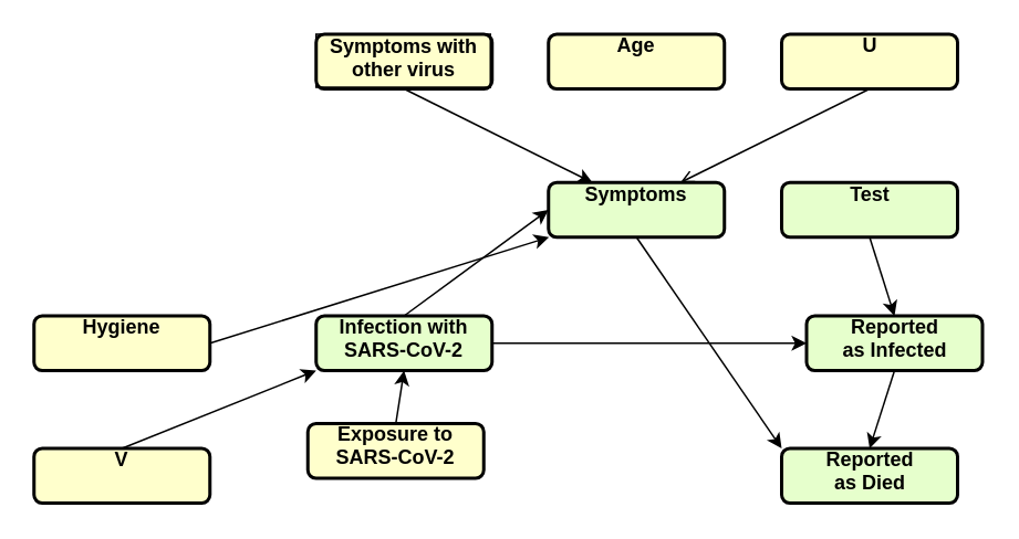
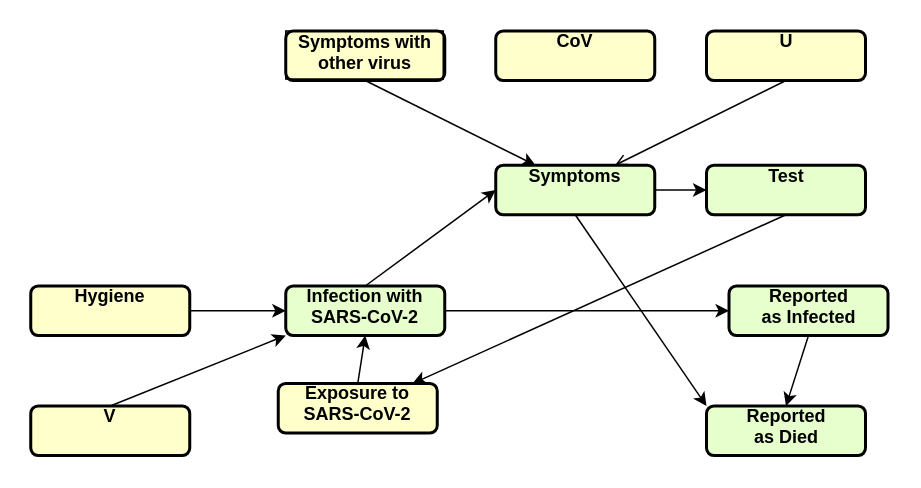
- <mxCell id="12" value="Age" style="verticalAlign=middle;align=center;overflow=fill;fontSize=12;fontFamily=Helvetica;html=1;rounded=1;fontStyle=1;strokeWidth=2;fillColor=#FFFFCC;gradientColor=none;labelPosition=center;verticalLabelPosition=middle;" vertex="1" parent="1"><mxGeometry x="330" y="20" width="106" height="33" as="geometry" /></mxCell>
+ <mxCell id="12" value="CoV" style="verticalAlign=middle;align=center;overflow=fill;fontSize=12;fontFamily=Helvetica;html=1;rounded=1;fontStyle=1;strokeWidth=2;fillColor=#FFFFCC;gradientColor=none;labelPosition=center;verticalLabelPosition=middle;" vertex="1" parent="1"><mxGeometry x="330" y="20" width="106" height="33" as="geometry" /></mxCell>
+ <mxCell id="13" value="" style="endArrow=classic;html=1;exitX=1;exitY=0.5;exitDx=0;exitDy=0;entryX=0;entryY=0.5;entryDx=0;entryDy=0;" edge="1" parent="1" source="3" target="4"><mxGeometry width="50" height="50" relative="1" as="geometry"><mxPoint x="90" y="360" as="sourcePoint" /><mxPoint x="140" y="310" as="targetPoint" /></mxGeometry></mxCell>
- <mxCell id="6" value="" style="endArrow=classic;html=1;exitX=0.5;exitY=1;exitDx=0;exitDy=0;entryX=0.5;entryY=0;entryDx=0;entryDy=0;" edge="1" parent="1" source="4" target="5"><mxGeometry width="50" height="50" relative="1" as="geometry"><mxPoint x="-90" y="150" as="sourcePoint" /><mxPoint x="524" y="167" as="targetPoint" /></mxGeometry></mxCell>
+ <mxCell id="6" value="" style="endArrow=classic;html=1;exitX=0.5;exitY=1;exitDx=0;exitDy=0;" edge="1" parent="1" source="4" target="17"><mxGeometry width="50" height="50" relative="1" as="geometry"><mxPoint x="-90" y="150" as="sourcePoint" /><mxPoint x="524" y="167" as="targetPoint" /></mxGeometry></mxCell>
- <mxCell id="19" value="" style="endArrow=classic;html=1;exitX=1;exitY=0.5;exitDx=0;exitDy=0;" edge="1" parent="1" source="18" target="3"><mxGeometry width="50" height="50" relative="1" as="geometry"><mxPoint x="130" y="260" as="sourcePoint" /><mxPoint x="180" y="210" as="targetPoint" /></mxGeometry></mxCell>
+ <mxCell id="19" value="" style="endArrow=classic;html=1;exitX=1;exitY=0.5;exitDx=0;exitDy=0;entryX=0;entryY=0.5;entryDx=0;entryDy=0;" edge="1" parent="1" source="18" target="2"><mxGeometry width="50" height="50" relative="1" as="geometry"><mxPoint x="130" y="260" as="sourcePoint" /><mxPoint x="180" y="210" as="targetPoint" /></mxGeometry></mxCell>
